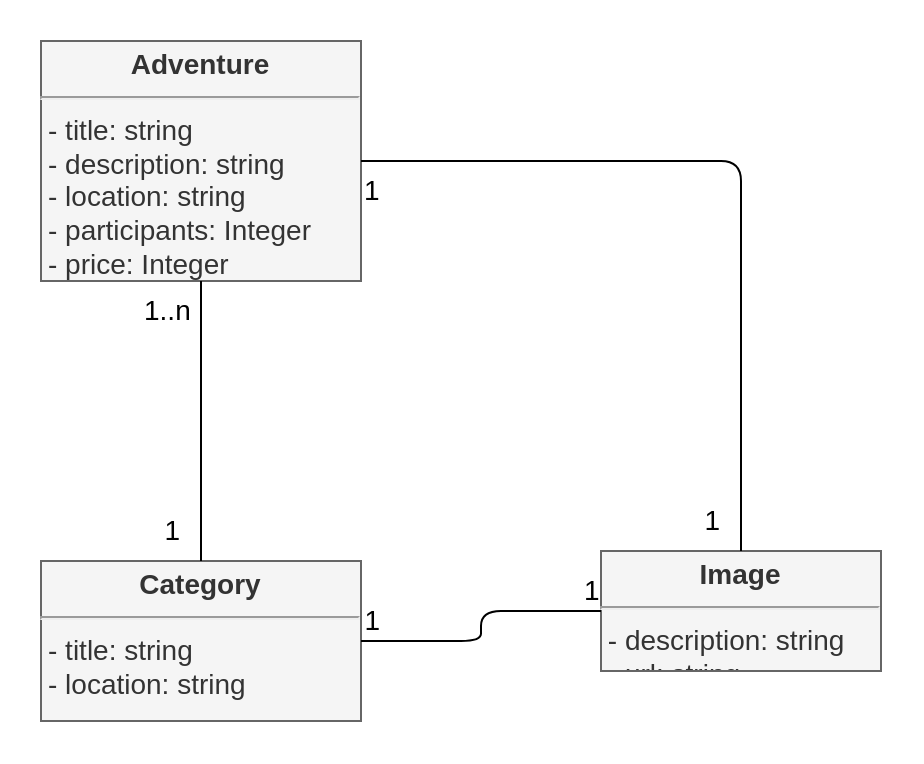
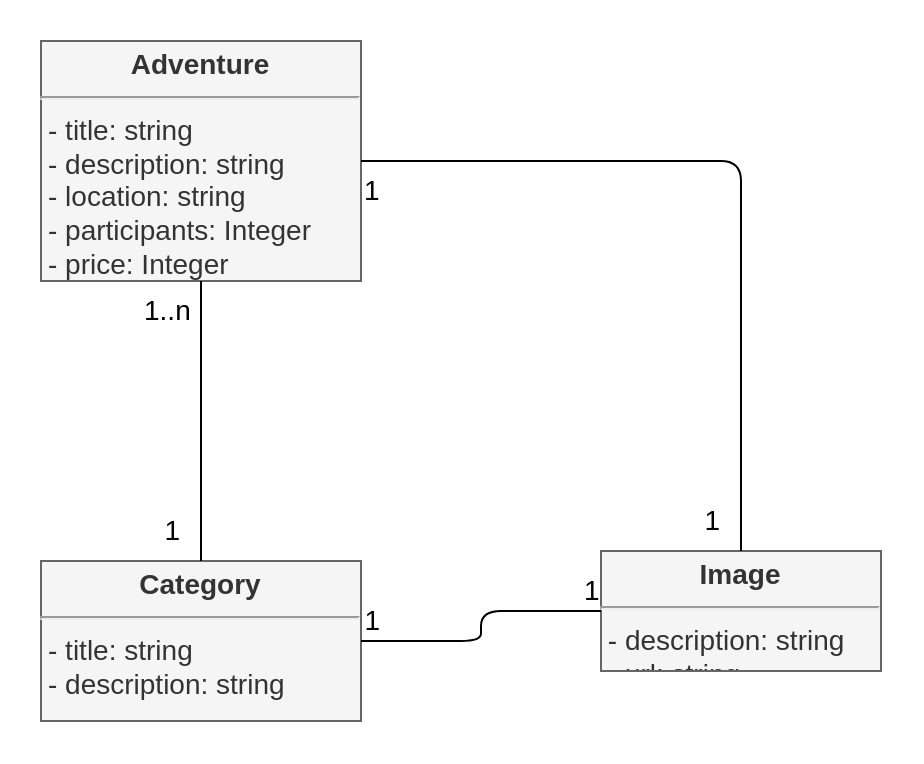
- <mxCell id="2" value="&lt;p style=&quot;margin: 4px 0px 0px ; text-align: center ; font-size: 14px&quot;&gt;&lt;b style=&quot;font-size: 14px&quot;&gt;&lt;font style=&quot;font-size: 14px&quot;&gt;Category&lt;/font&gt;&lt;/b&gt;&lt;/p&gt;&lt;hr style=&quot;font-size: 14px&quot;&gt;&lt;p style=&quot;margin: 0px 0px 0px 4px ; font-size: 14px&quot;&gt;&lt;span style=&quot;font-size: 14px&quot;&gt;- title: string&lt;/span&gt;&lt;br style=&quot;font-size: 14px&quot;&gt;&lt;/p&gt;&lt;p style=&quot;margin: 0px 0px 0px 4px ; font-size: 14px&quot;&gt;&lt;font style=&quot;font-size: 14px&quot;&gt;- location: string&lt;br style=&quot;font-size: 14px&quot;&gt;&lt;/font&gt;&lt;/p&gt;&lt;p style=&quot;margin: 0px 0px 0px 4px ; font-size: 14px&quot;&gt;&lt;br&gt;&lt;/p&gt;" style="verticalAlign=top;align=left;overflow=fill;fontSize=14;fontFamily=Helvetica;html=1;fillColor=#f5f5f5;strokeColor=#666666;fontColor=#333333;" vertex="1" parent="1"><mxGeometry x="20" y="280" width="160" height="80" as="geometry" /></mxCell>
+ <mxCell id="2" value="&lt;p style=&quot;margin: 4px 0px 0px ; text-align: center ; font-size: 14px&quot;&gt;&lt;b style=&quot;font-size: 14px&quot;&gt;&lt;font style=&quot;font-size: 14px&quot;&gt;Category&lt;/font&gt;&lt;/b&gt;&lt;/p&gt;&lt;hr style=&quot;font-size: 14px&quot;&gt;&lt;p style=&quot;margin: 0px 0px 0px 4px ; font-size: 14px&quot;&gt;&lt;span style=&quot;font-size: 14px&quot;&gt;- title: string&lt;/span&gt;&lt;br style=&quot;font-size: 14px&quot;&gt;&lt;/p&gt;&lt;p style=&quot;margin: 0px 0px 0px 4px ; font-size: 14px&quot;&gt;&lt;font style=&quot;font-size: 14px&quot;&gt;- description: string&lt;br style=&quot;font-size: 14px&quot;&gt;&lt;/font&gt;&lt;/p&gt;&lt;p style=&quot;margin: 0px 0px 0px 4px ; font-size: 14px&quot;&gt;&lt;br&gt;&lt;/p&gt;" style="verticalAlign=top;align=left;overflow=fill;fontSize=14;fontFamily=Helvetica;html=1;fillColor=#f5f5f5;strokeColor=#666666;fontColor=#333333;" vertex="1" parent="1"><mxGeometry x="20" y="280" width="160" height="80" as="geometry" /></mxCell>
